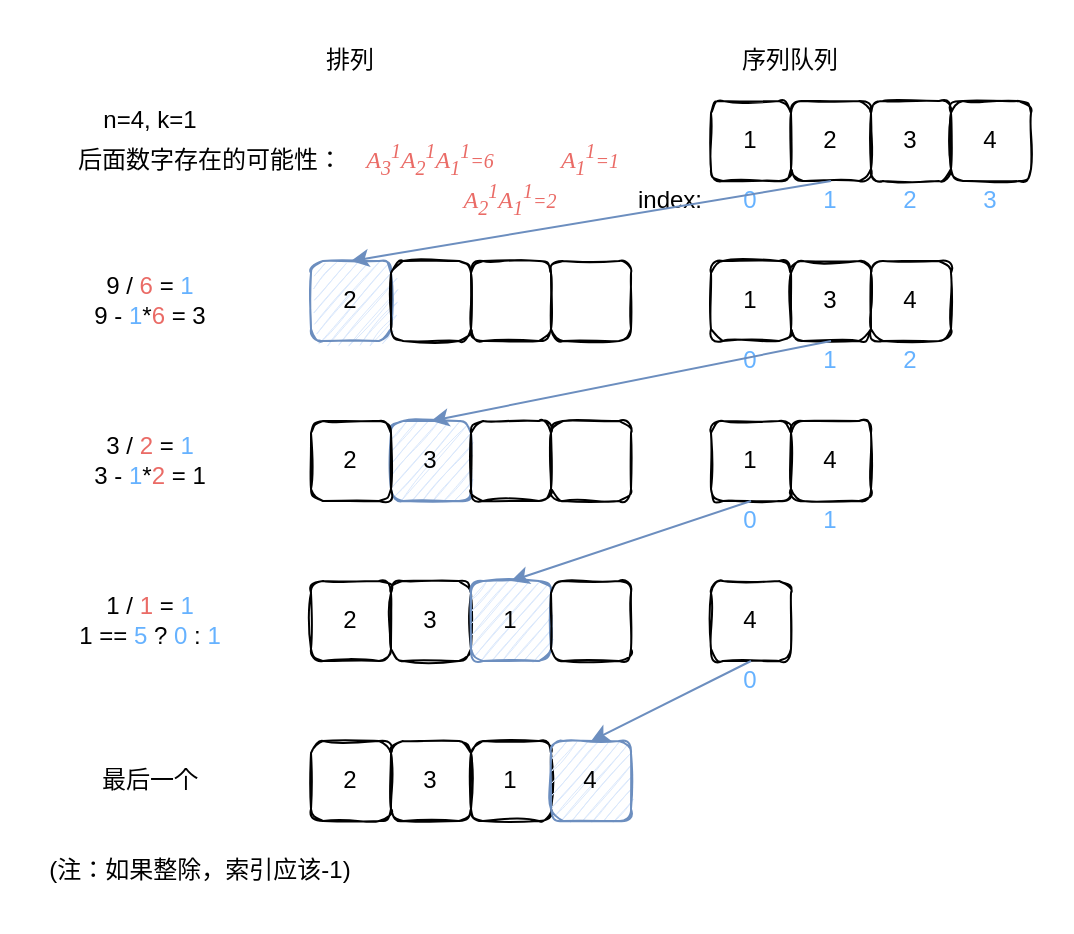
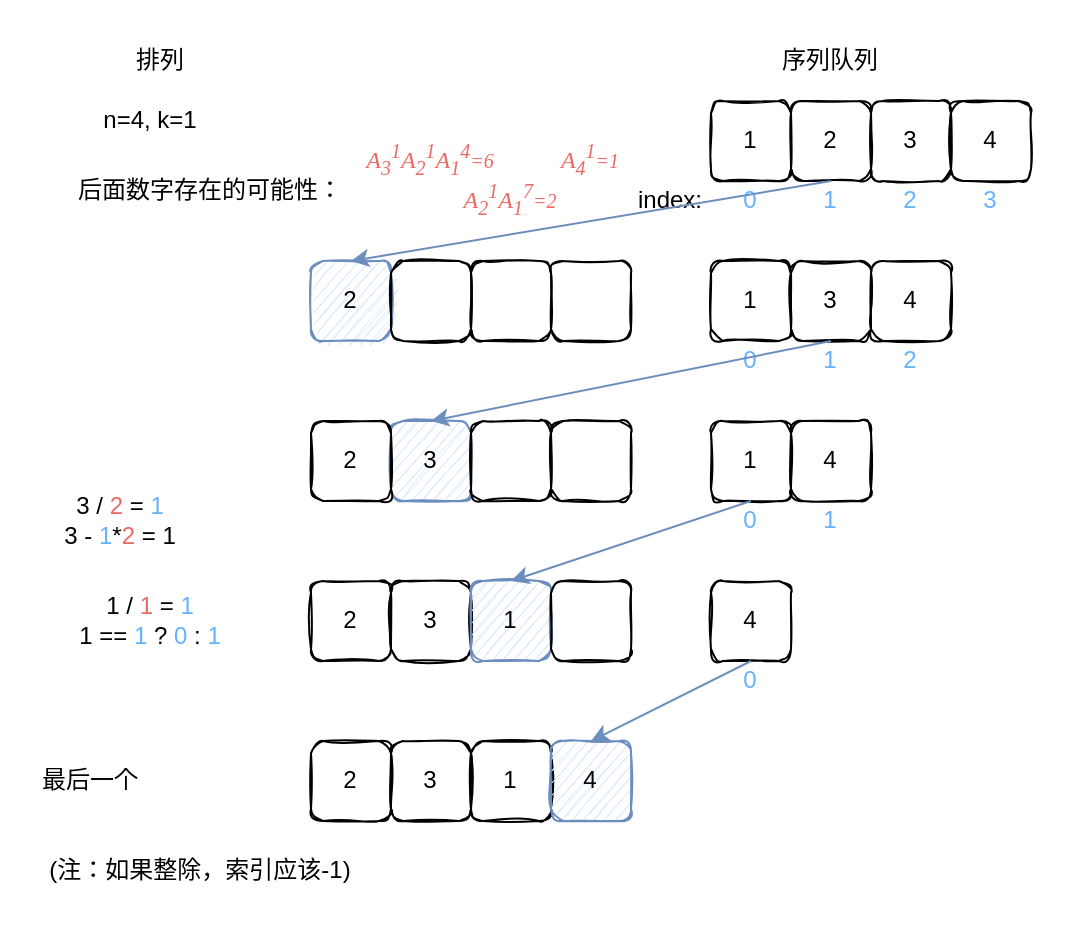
- <mxCell id="37" value="排列" style="text;html=1;strokeColor=none;fillColor=none;align=center;verticalAlign=middle;whiteSpace=wrap;rounded=0;glass=0;sketch=1;" vertex="1" parent="1"><mxGeometry x="155" y="20" width="40" height="20" as="geometry" /></mxCell>
+ <mxCell id="37" value="排列" style="text;html=1;strokeColor=none;fillColor=none;align=center;verticalAlign=middle;whiteSpace=wrap;rounded=0;glass=0;sketch=1;" vertex="1" parent="1"><mxGeometry x="60" y="20" width="40" height="20" as="geometry" /></mxCell>
- <mxCell id="36" value="序列队列" style="text;html=1;strokeColor=none;fillColor=none;align=center;verticalAlign=middle;whiteSpace=wrap;rounded=0;glass=0;sketch=1;" vertex="1" parent="1"><mxGeometry x="355" y="20" width="80" height="20" as="geometry" /></mxCell>
+ <mxCell id="36" value="序列队列" style="text;html=1;strokeColor=none;fillColor=none;align=center;verticalAlign=middle;whiteSpace=wrap;rounded=0;glass=0;sketch=1;" vertex="1" parent="1"><mxGeometry x="375" y="20" width="80" height="20" as="geometry" /></mxCell>
- <mxCell id="40" value="后面数字存在的可能性：" style="text;html=1;strokeColor=none;fillColor=none;align=center;verticalAlign=middle;whiteSpace=wrap;rounded=0;glass=0;sketch=1;" vertex="1" parent="1"><mxGeometry x="35" y="70" width="140" height="20" as="geometry" /></mxCell>
+ <mxCell id="40" value="后面数字存在的可能性：" style="text;html=1;strokeColor=none;fillColor=none;align=center;verticalAlign=middle;whiteSpace=wrap;rounded=0;glass=0;sketch=1;" vertex="1" parent="1"><mxGeometry x="35" y="85" width="140" height="20" as="geometry" /></mxCell>
- <mxCell id="41" value="&lt;font color=&quot;#ea6b66&quot;&gt;&lt;font face=&quot;katex_math&quot;&gt;&lt;i&gt;A&lt;/i&gt;&lt;/font&gt;&lt;font face=&quot;katex_math&quot;&gt;&lt;i&gt;&lt;sub&gt;3&lt;/sub&gt;&lt;sup&gt;1&lt;/sup&gt;&lt;/i&gt;&lt;/font&gt;&lt;span class=&quot;msupsub&quot; style=&quot;box-sizing: border-box ; text-align: left&quot;&gt;&lt;/span&gt;&lt;i style=&quot;font-family: &amp;#34;katex_math&amp;#34;&quot;&gt;A&lt;sub&gt;2&lt;/sub&gt;&lt;sup&gt;1&lt;/sup&gt;&lt;/i&gt;&lt;i style=&quot;font-family: &amp;#34;katex_math&amp;#34;&quot;&gt;A&lt;sub&gt;1&lt;/sub&gt;&lt;sup&gt;1&lt;/sup&gt;&lt;/i&gt;&lt;font face=&quot;katex_math&quot;&gt;&lt;i&gt;&lt;span style=&quot;font-size: 10px&quot;&gt;=6&lt;/span&gt;&lt;/i&gt;&lt;/font&gt;&lt;/font&gt;" style="text;html=1;strokeColor=none;fillColor=none;align=center;verticalAlign=middle;whiteSpace=wrap;rounded=0;glass=0;sketch=1;" vertex="1" parent="1"><mxGeometry x="185" y="70" width="60" height="20" as="geometry" /></mxCell>
+ <mxCell id="41" value="&lt;font color=&quot;#ea6b66&quot;&gt;&lt;font face=&quot;katex_math&quot;&gt;&lt;i&gt;A&lt;/i&gt;&lt;/font&gt;&lt;font face=&quot;katex_math&quot;&gt;&lt;i&gt;&lt;sub&gt;3&lt;/sub&gt;&lt;sup&gt;1&lt;/sup&gt;&lt;/i&gt;&lt;/font&gt;&lt;span class=&quot;msupsub&quot; style=&quot;box-sizing: border-box ; text-align: left&quot;&gt;&lt;/span&gt;&lt;i style=&quot;font-family: &amp;#34;katex_math&amp;#34;&quot;&gt;A&lt;sub&gt;2&lt;/sub&gt;&lt;sup&gt;1&lt;/sup&gt;&lt;/i&gt;&lt;i style=&quot;font-family: &amp;#34;katex_math&amp;#34;&quot;&gt;A&lt;sub&gt;1&lt;/sub&gt;&lt;sup&gt;4&lt;/sup&gt;&lt;/i&gt;&lt;font face=&quot;katex_math&quot;&gt;&lt;i&gt;&lt;span style=&quot;font-size: 10px&quot;&gt;=6&lt;/span&gt;&lt;/i&gt;&lt;/font&gt;&lt;/font&gt;" style="text;html=1;strokeColor=none;fillColor=none;align=center;verticalAlign=middle;whiteSpace=wrap;rounded=0;glass=0;sketch=1;" vertex="1" parent="1"><mxGeometry x="185" y="70" width="60" height="20" as="geometry" /></mxCell>
- <mxCell id="43" value="&lt;font color=&quot;#ea6b66&quot;&gt;&lt;i style=&quot;font-family: &amp;#34;katex_math&amp;#34;&quot;&gt;A&lt;sub&gt;1&lt;/sub&gt;&lt;sup&gt;1&lt;/sup&gt;&lt;/i&gt;&lt;font face=&quot;katex_math&quot;&gt;&lt;i&gt;&lt;span style=&quot;font-size: 10px&quot;&gt;=1&lt;/span&gt;&lt;/i&gt;&lt;/font&gt;&lt;/font&gt;" style="text;html=1;strokeColor=none;fillColor=none;align=center;verticalAlign=middle;whiteSpace=wrap;rounded=0;glass=0;sketch=1;" vertex="1" parent="1"><mxGeometry x="275" y="70" width="40" height="20" as="geometry" /></mxCell>
+ <mxCell id="43" value="&lt;font color=&quot;#ea6b66&quot;&gt;&lt;i style=&quot;font-family: &amp;#34;katex_math&amp;#34;&quot;&gt;A&lt;sub&gt;4&lt;/sub&gt;&lt;sup&gt;1&lt;/sup&gt;&lt;/i&gt;&lt;font face=&quot;katex_math&quot;&gt;&lt;i&gt;&lt;span style=&quot;font-size: 10px&quot;&gt;=1&lt;/span&gt;&lt;/i&gt;&lt;/font&gt;&lt;/font&gt;" style="text;html=1;strokeColor=none;fillColor=none;align=center;verticalAlign=middle;whiteSpace=wrap;rounded=0;glass=0;sketch=1;" vertex="1" parent="1"><mxGeometry x="275" y="70" width="40" height="20" as="geometry" /></mxCell>
- <mxCell id="42" value="&lt;font color=&quot;#ea6b66&quot;&gt;&lt;i style=&quot;font-family: &amp;#34;katex_math&amp;#34;&quot;&gt;A&lt;sub&gt;2&lt;/sub&gt;&lt;sup&gt;1&lt;/sup&gt;&lt;/i&gt;&lt;i style=&quot;font-family: &amp;#34;katex_math&amp;#34;&quot;&gt;A&lt;sub&gt;1&lt;/sub&gt;&lt;sup&gt;1&lt;/sup&gt;&lt;/i&gt;&lt;font face=&quot;katex_math&quot;&gt;&lt;i&gt;&lt;span style=&quot;font-size: 10px&quot;&gt;=2&lt;/span&gt;&lt;/i&gt;&lt;/font&gt;&lt;/font&gt;" style="text;html=1;strokeColor=none;fillColor=none;align=center;verticalAlign=middle;whiteSpace=wrap;rounded=0;glass=0;sketch=1;" vertex="1" parent="1"><mxGeometry x="235" y="90" width="40" height="20" as="geometry" /></mxCell>
+ <mxCell id="42" value="&lt;font color=&quot;#ea6b66&quot;&gt;&lt;i style=&quot;font-family: &amp;#34;katex_math&amp;#34;&quot;&gt;A&lt;sub&gt;2&lt;/sub&gt;&lt;sup&gt;1&lt;/sup&gt;&lt;/i&gt;&lt;i style=&quot;font-family: &amp;#34;katex_math&amp;#34;&quot;&gt;A&lt;sub&gt;1&lt;/sub&gt;&lt;sup&gt;7&lt;/sup&gt;&lt;/i&gt;&lt;font face=&quot;katex_math&quot;&gt;&lt;i&gt;&lt;span style=&quot;font-size: 10px&quot;&gt;=2&lt;/span&gt;&lt;/i&gt;&lt;/font&gt;&lt;/font&gt;" style="text;html=1;strokeColor=none;fillColor=none;align=center;verticalAlign=middle;whiteSpace=wrap;rounded=0;glass=0;sketch=1;" vertex="1" parent="1"><mxGeometry x="235" y="90" width="40" height="20" as="geometry" /></mxCell>
- <mxCell id="7" value="9 / &lt;font color=&quot;#ea6b66&quot;&gt;6&lt;/font&gt; = &lt;font color=&quot;#66b2ff&quot;&gt;1&lt;br&gt;&lt;/font&gt;9 -&amp;nbsp;&lt;font color=&quot;#66b2ff&quot;&gt;1&lt;/font&gt;*&lt;font color=&quot;#ea6b66&quot;&gt;6&amp;nbsp;&lt;/font&gt;= 3&lt;font color=&quot;#66b2ff&quot;&gt;&lt;br&gt;&lt;/font&gt;" style="text;html=1;strokeColor=none;fillColor=none;align=center;verticalAlign=middle;whiteSpace=wrap;rounded=0;glass=0;sketch=1;" vertex="1" parent="1"><mxGeometry x="35" y="130" width="80" height="40" as="geometry" /></mxCell>
- <mxCell id="38" value="3 / &lt;font color=&quot;#ea6b66&quot;&gt;2&lt;/font&gt; = &lt;font color=&quot;#66b2ff&quot;&gt;1&lt;br&gt;&lt;/font&gt;3 - &lt;font color=&quot;#66b2ff&quot;&gt;1&lt;/font&gt;*&lt;font color=&quot;#ea6b66&quot;&gt;2&lt;/font&gt; = 1&lt;font color=&quot;#66b2ff&quot;&gt;&lt;br&gt;&lt;/font&gt;" style="text;html=1;strokeColor=none;fillColor=none;align=center;verticalAlign=middle;whiteSpace=wrap;rounded=0;glass=0;sketch=1;" vertex="1" parent="1"><mxGeometry x="35" y="210" width="80" height="40" as="geometry" /></mxCell>
+ <mxCell id="38" value="3 / &lt;font color=&quot;#ea6b66&quot;&gt;2&lt;/font&gt; = &lt;font color=&quot;#66b2ff&quot;&gt;1&lt;br&gt;&lt;/font&gt;3 - &lt;font color=&quot;#66b2ff&quot;&gt;1&lt;/font&gt;*&lt;font color=&quot;#ea6b66&quot;&gt;2&lt;/font&gt; = 1&lt;font color=&quot;#66b2ff&quot;&gt;&lt;br&gt;&lt;/font&gt;" style="text;html=1;strokeColor=none;fillColor=none;align=center;verticalAlign=middle;whiteSpace=wrap;rounded=0;glass=0;sketch=1;" vertex="1" parent="1"><mxGeometry x="20" y="240" width="80" height="40" as="geometry" /></mxCell>
- <mxCell id="39" value="1 / &lt;font color=&quot;#ea6b66&quot;&gt;1&lt;/font&gt; = &lt;font color=&quot;#66b2ff&quot;&gt;1&lt;/font&gt;&lt;br&gt;1 == &lt;font color=&quot;#66b2ff&quot;&gt;5&lt;/font&gt; ? &lt;font color=&quot;#66b2ff&quot;&gt;0&lt;/font&gt; : &lt;font color=&quot;#66b2ff&quot;&gt;1&lt;/font&gt;" style="text;html=1;strokeColor=none;fillColor=none;align=center;verticalAlign=middle;whiteSpace=wrap;rounded=0;glass=0;sketch=1;" vertex="1" parent="1"><mxGeometry x="35" y="290" width="80" height="40" as="geometry" /></mxCell>
+ <mxCell id="39" value="1 / &lt;font color=&quot;#ea6b66&quot;&gt;1&lt;/font&gt; = &lt;font color=&quot;#66b2ff&quot;&gt;1&lt;/font&gt;&lt;br&gt;1 == &lt;font color=&quot;#66b2ff&quot;&gt;1&lt;/font&gt; ? &lt;font color=&quot;#66b2ff&quot;&gt;0&lt;/font&gt; : &lt;font color=&quot;#66b2ff&quot;&gt;1&lt;/font&gt;" style="text;html=1;strokeColor=none;fillColor=none;align=center;verticalAlign=middle;whiteSpace=wrap;rounded=0;glass=0;sketch=1;" vertex="1" parent="1"><mxGeometry x="35" y="290" width="80" height="40" as="geometry" /></mxCell>
- <mxCell id="53" value="最后一个" style="text;html=1;strokeColor=none;fillColor=none;align=center;verticalAlign=middle;whiteSpace=wrap;rounded=0;glass=0;sketch=1;" vertex="1" parent="1"><mxGeometry x="35" y="370" width="80" height="40" as="geometry" /></mxCell>
+ <mxCell id="53" value="最后一个" style="text;html=1;strokeColor=none;fillColor=none;align=center;verticalAlign=middle;whiteSpace=wrap;rounded=0;glass=0;sketch=1;" vertex="1" parent="1"><mxGeometry x="5" y="370" width="80" height="40" as="geometry" /></mxCell>
